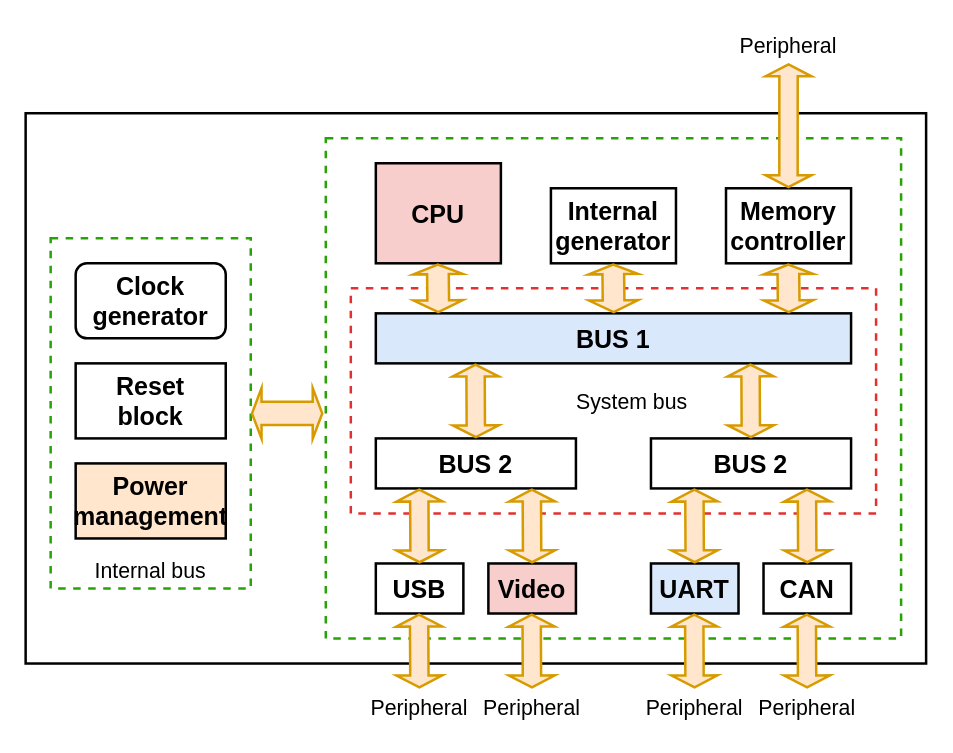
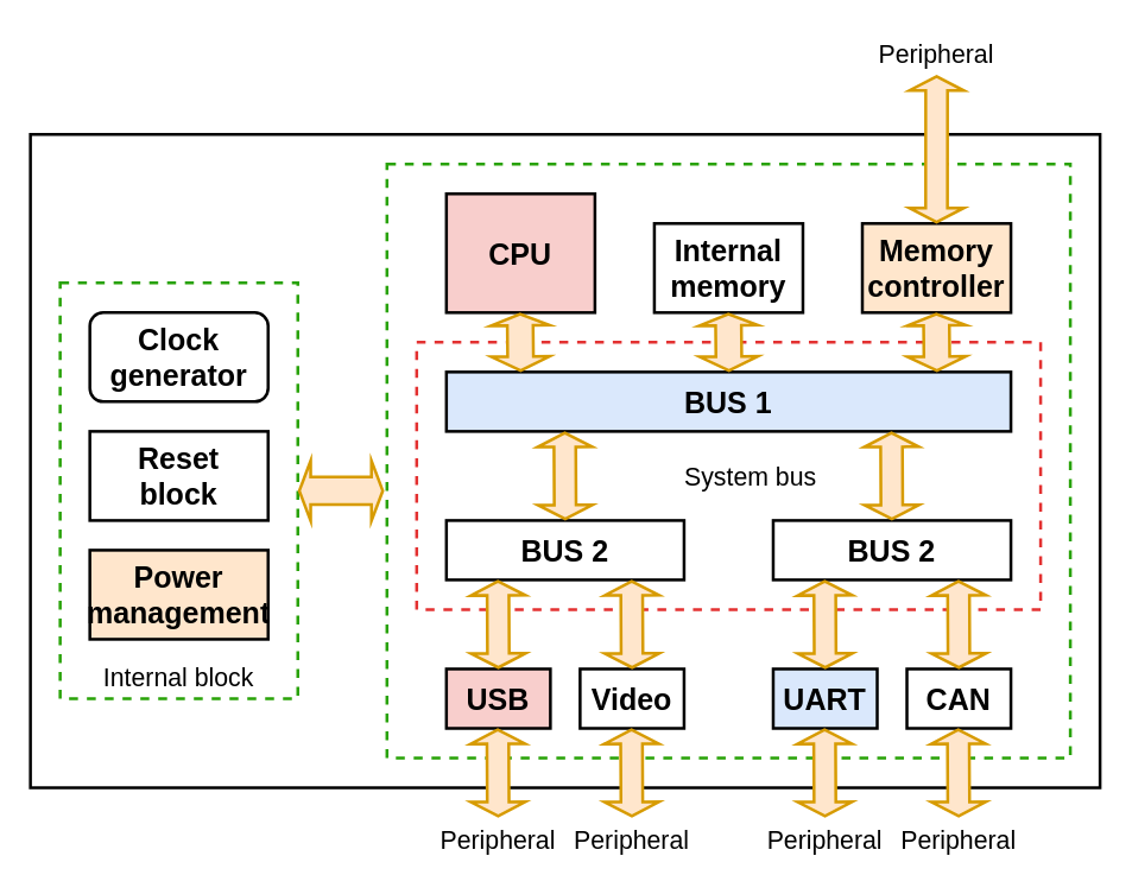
- <mxCell id="10" value="Internal&lt;div style=&quot;font-size: 20px;&quot;&gt;generator&lt;/div&gt;" style="rounded=0;whiteSpace=wrap;html=1;fontStyle=1;fontSize=20;strokeWidth=2;" vertex="1" parent="1"><mxGeometry x="440" y="150" width="100" height="60" as="geometry" /></mxCell>
+ <mxCell id="10" value="Internal&lt;div style=&quot;font-size: 20px;&quot;&gt;memory&lt;/div&gt;" style="rounded=0;whiteSpace=wrap;html=1;fontStyle=1;fontSize=20;strokeWidth=2;" vertex="1" parent="1"><mxGeometry x="440" y="150" width="100" height="60" as="geometry" /></mxCell>
- <mxCell id="11" value="Memory&lt;div style=&quot;font-size: 20px;&quot;&gt;controller&lt;/div&gt;" style="rounded=0;whiteSpace=wrap;html=1;fontStyle=1;fontSize=20;strokeWidth=2;" vertex="1" parent="1"><mxGeometry x="580" y="150" width="100" height="60" as="geometry" /></mxCell>
+ <mxCell id="11" value="Memory&lt;div style=&quot;font-size: 20px;&quot;&gt;controller&lt;/div&gt;" style="rounded=0;whiteSpace=wrap;html=1;fontStyle=1;fontSize=20;strokeWidth=2;fillColor=#ffe6cc;" vertex="1" parent="1"><mxGeometry x="580" y="150" width="100" height="60" as="geometry" /></mxCell>
- <mxCell id="19" value="&lt;font style=&quot;font-weight: normal; font-size: 17px;&quot;&gt;Internal bus&lt;/font&gt;" style="text;html=1;align=center;verticalAlign=middle;whiteSpace=wrap;rounded=0;fontStyle=1;fontSize=20;strokeWidth=2;" vertex="1" parent="1"><mxGeometry x="40" y="440" width="160" height="30" as="geometry" /></mxCell>
+ <mxCell id="19" value="&lt;font style=&quot;font-weight: normal; font-size: 17px;&quot;&gt;Internal block&lt;/font&gt;" style="text;html=1;align=center;verticalAlign=middle;whiteSpace=wrap;rounded=0;fontStyle=1;fontSize=20;strokeWidth=2;" vertex="1" parent="1"><mxGeometry x="40" y="440" width="160" height="30" as="geometry" /></mxCell>
- <mxCell id="15" value="USB" style="rounded=0;whiteSpace=wrap;html=1;fontStyle=1;fontSize=20;strokeWidth=2;" vertex="1" parent="1"><mxGeometry x="300" y="450" width="70" height="40" as="geometry" /></mxCell>
+ <mxCell id="15" value="USB" style="rounded=0;whiteSpace=wrap;html=1;fontStyle=1;fontSize=20;strokeWidth=2;fillColor=#f8cecc;" vertex="1" parent="1"><mxGeometry x="300" y="450" width="70" height="40" as="geometry" /></mxCell>
- <mxCell id="16" value="Video" style="rounded=0;whiteSpace=wrap;html=1;fontStyle=1;fontSize=20;strokeWidth=2;fillColor=#f8cecc;" vertex="1" parent="1"><mxGeometry x="390" y="450" width="70" height="40" as="geometry" /></mxCell>
+ <mxCell id="16" value="Video" style="rounded=0;whiteSpace=wrap;html=1;fontStyle=1;fontSize=20;strokeWidth=2;" vertex="1" parent="1"><mxGeometry x="390" y="450" width="70" height="40" as="geometry" /></mxCell>
